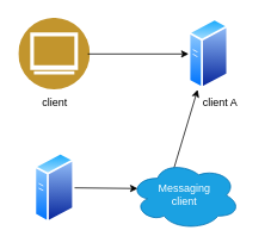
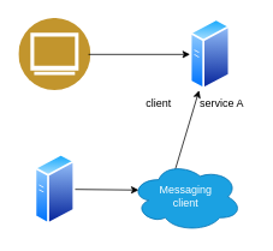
- <mxCell id="5" value="client" style="text;html=1;align=center;verticalAlign=middle;resizable=0;points=[];autosize=1;strokeColor=none;fillColor=none;" parent="1" vertex="1"><mxGeometry x="35" y="100" width="50" height="30" as="geometry" /></mxCell>
+ <mxCell id="5" value="client" style="text;html=1;align=center;verticalAlign=middle;resizable=0;points=[];autosize=1;strokeColor=none;fillColor=none;" parent="1" vertex="1"><mxGeometry x="150" y="100" width="50" height="30" as="geometry" /></mxCell>
- <mxCell id="8" value="client A" style="text;html=1;align=center;verticalAlign=middle;resizable=0;points=[];autosize=1;strokeColor=none;fillColor=none;flipV=0;flipH=0;" parent="1" vertex="1"><mxGeometry x="210" y="100" width="70" height="30" as="geometry" /></mxCell>
+ <mxCell id="8" value="service A" style="text;html=1;align=center;verticalAlign=middle;resizable=0;points=[];autosize=1;strokeColor=none;fillColor=none;flipV=0;flipH=0;" parent="1" vertex="1"><mxGeometry x="210" y="100" width="70" height="30" as="geometry" /></mxCell>
